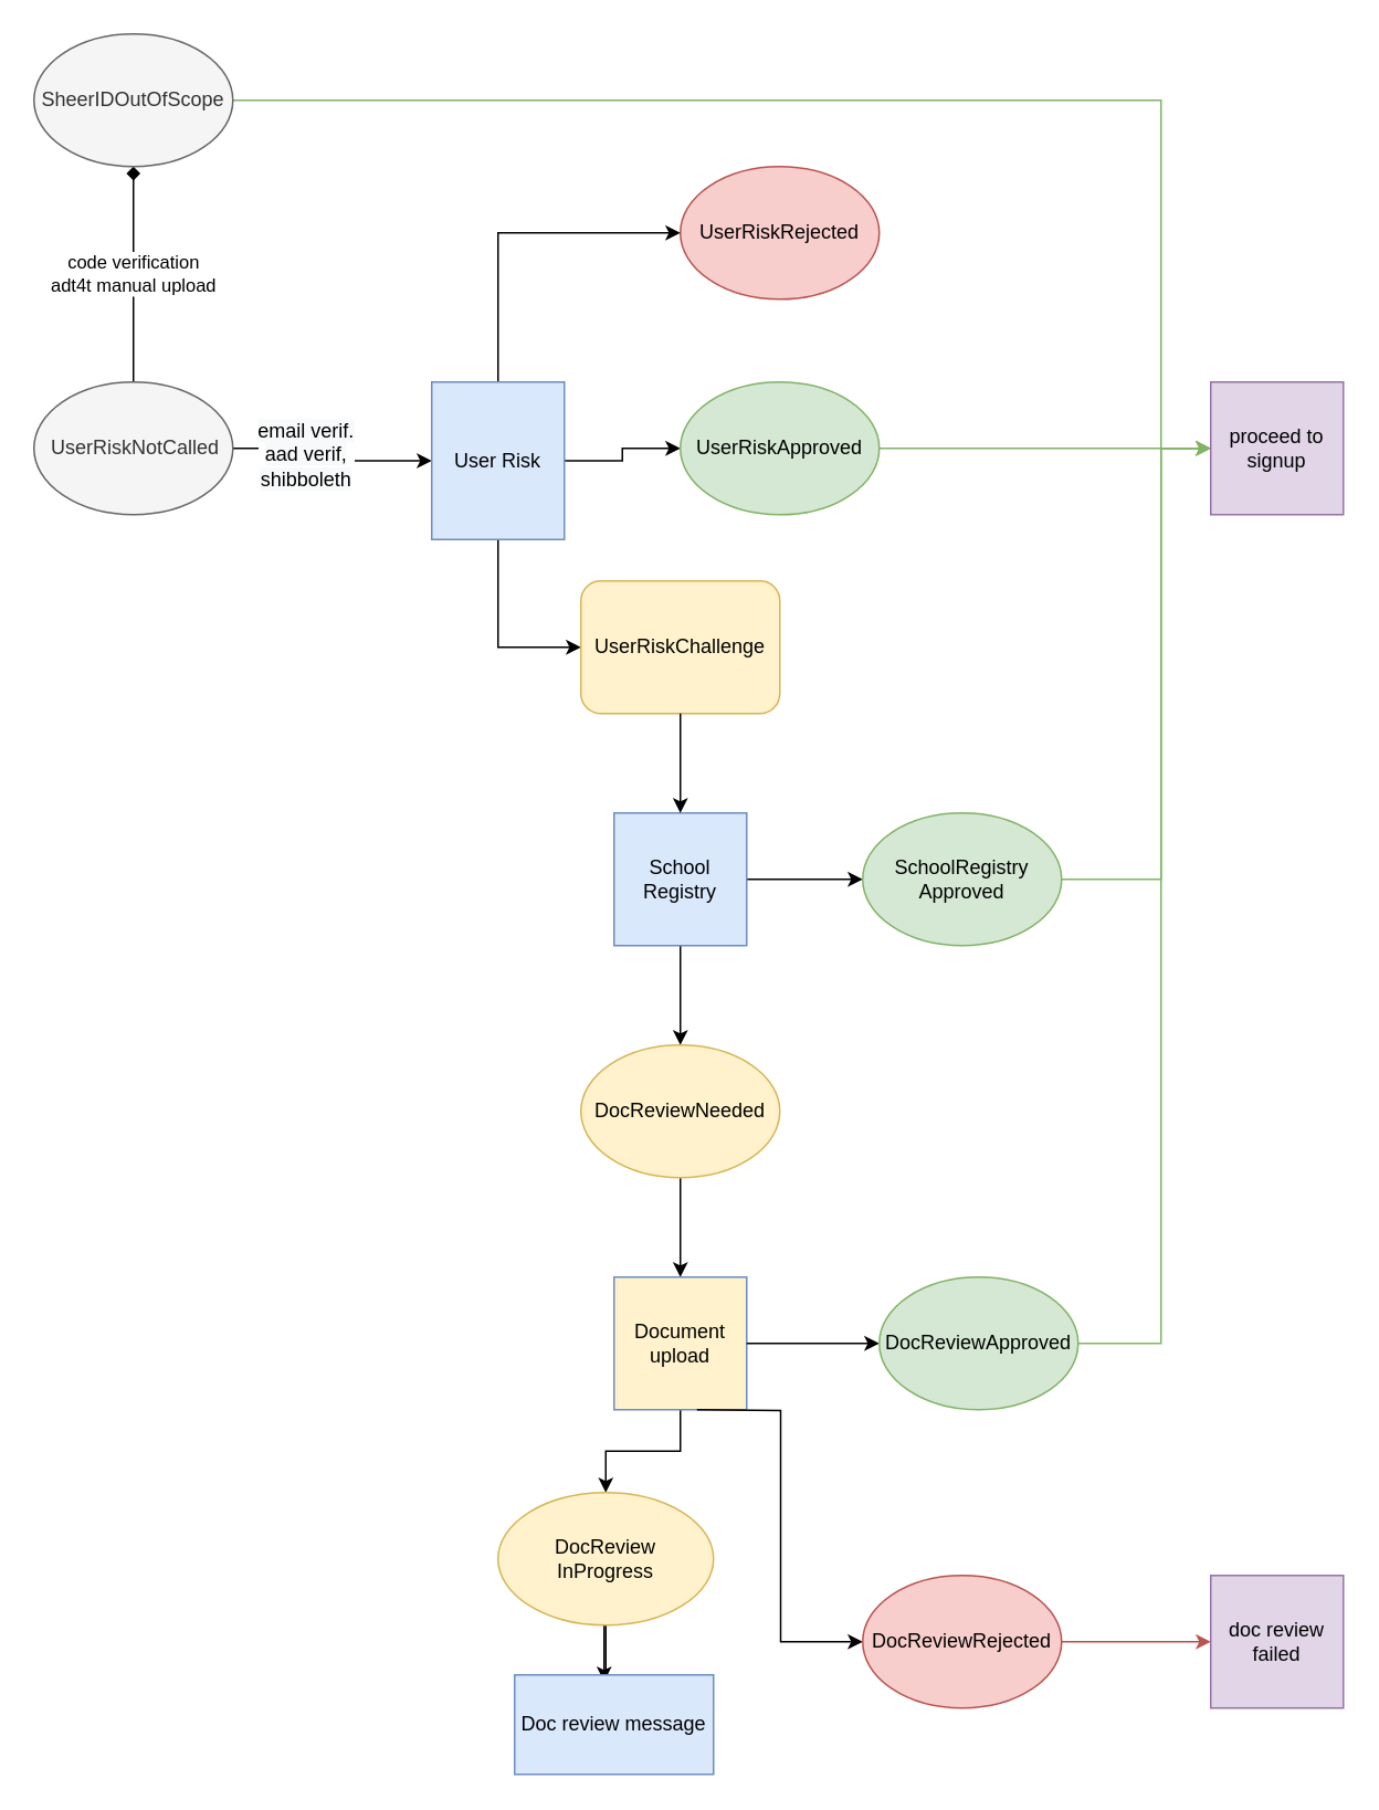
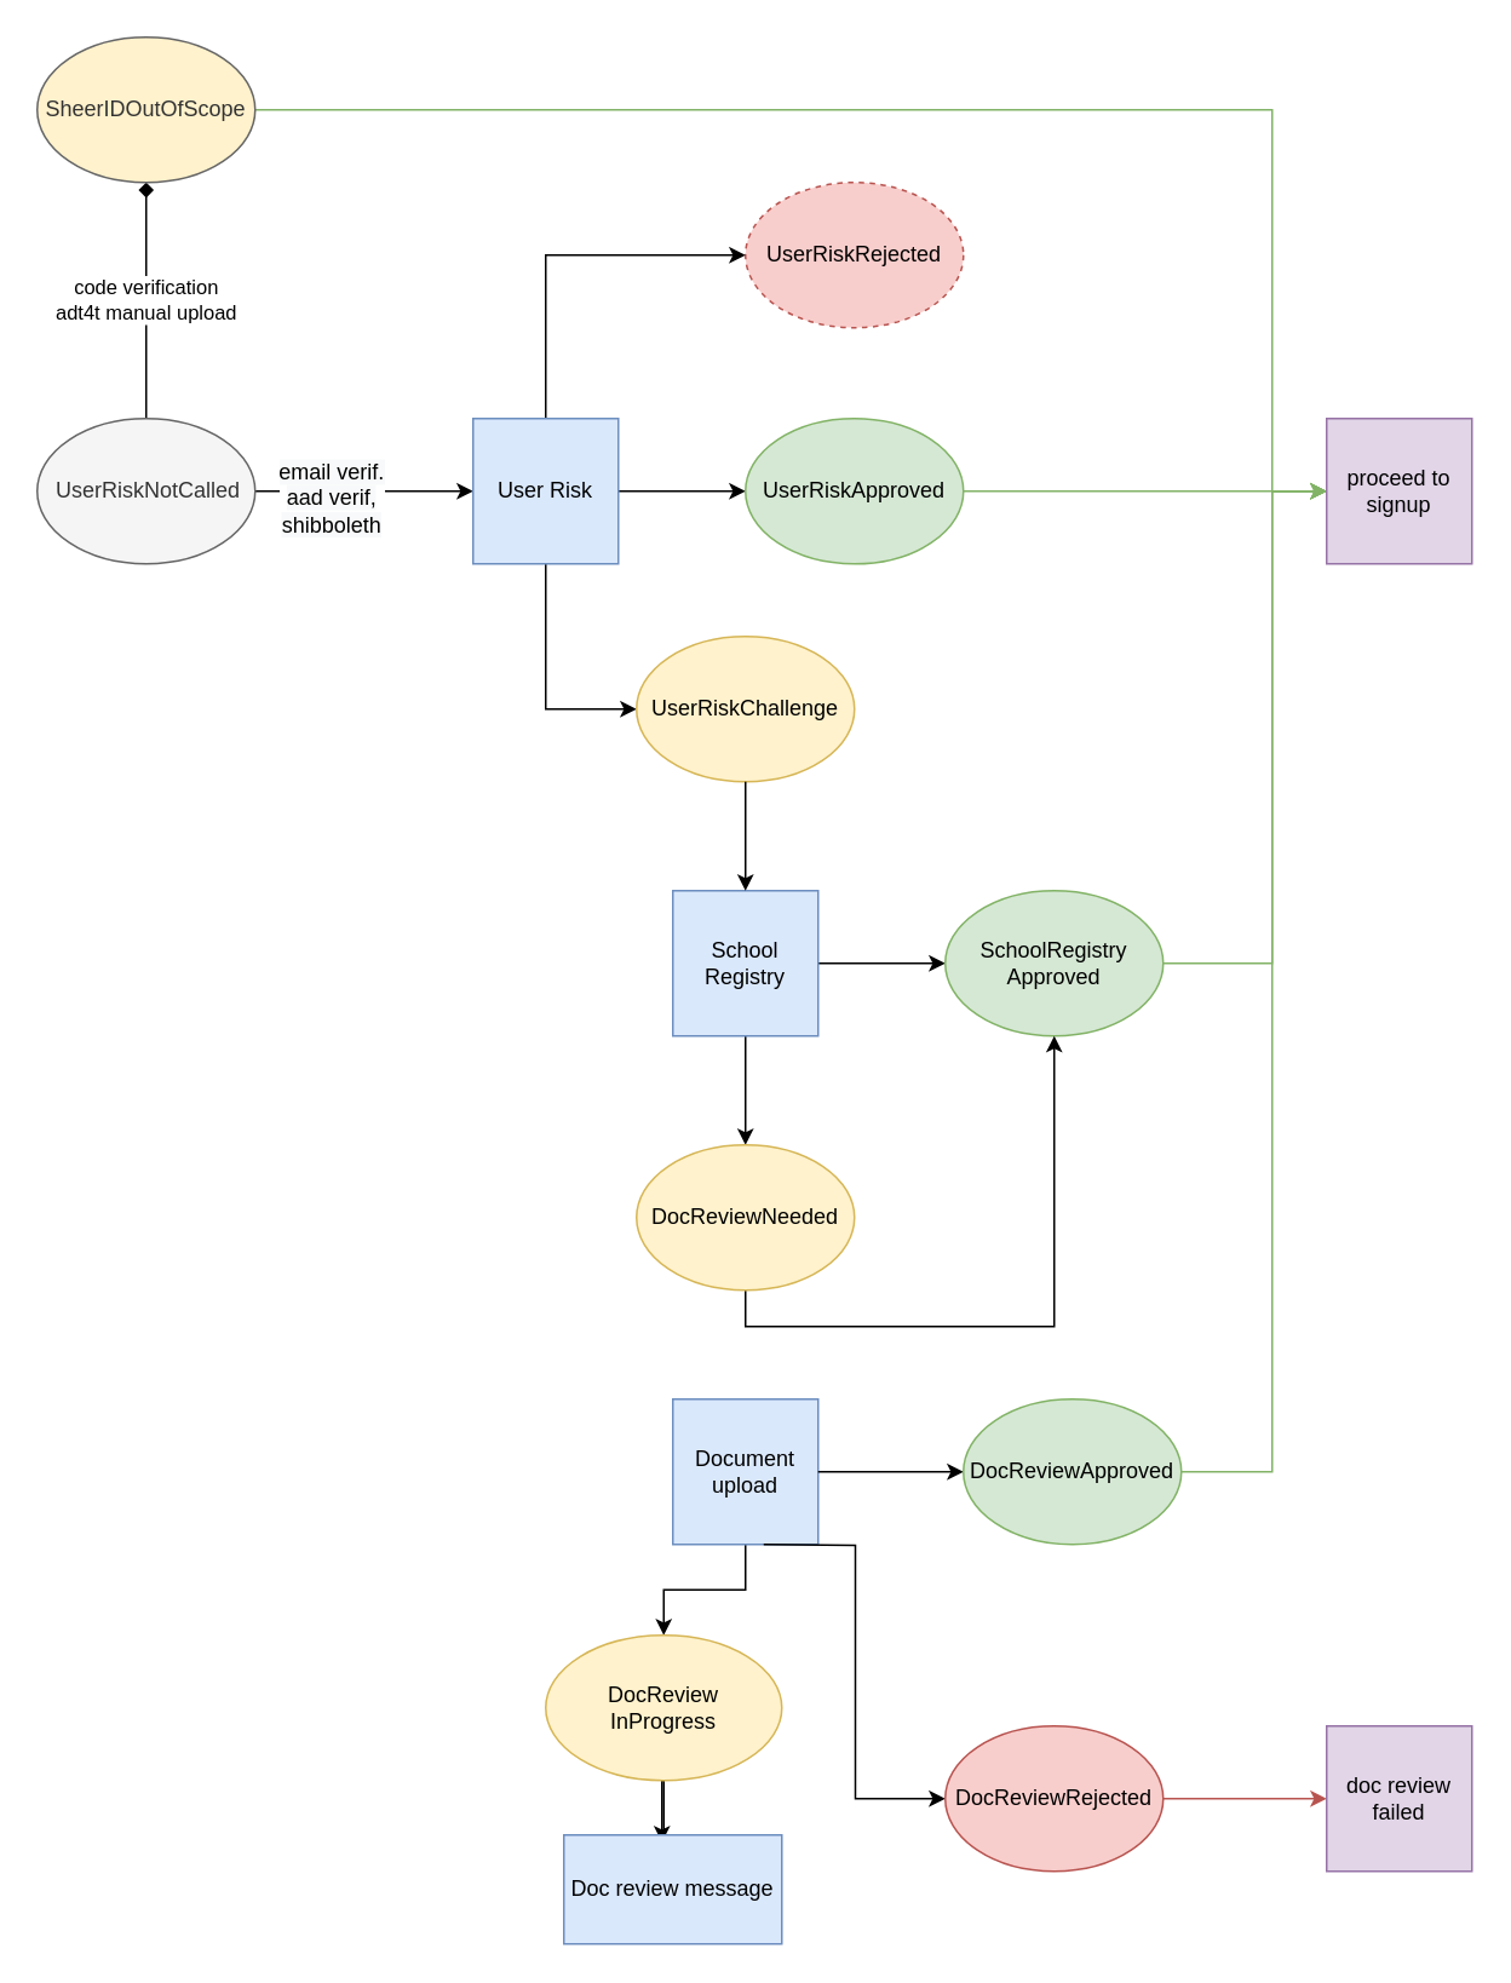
- <mxCell id="7" value="SheerIDOutOfScope&lt;br&gt;" style="ellipse;whiteSpace=wrap;html=1;fillColor=#f5f5f5;strokeColor=#666666;fontColor=#333333;" parent="1" vertex="1"><mxGeometry x="20" y="20" width="120" height="80" as="geometry" /></mxCell>
+ <mxCell id="7" value="SheerIDOutOfScope&lt;br&gt;" style="ellipse;whiteSpace=wrap;html=1;fillColor=#fff2cc;strokeColor=#666666;fontColor=#333333;" parent="1" vertex="1"><mxGeometry x="20" y="20" width="120" height="80" as="geometry" /></mxCell>
- <mxCell id="8" value="UserRiskRejected" style="ellipse;whiteSpace=wrap;html=1;fillColor=#f8cecc;strokeColor=#b85450;" parent="1" vertex="1"><mxGeometry x="410" y="100" width="120" height="80" as="geometry" /></mxCell>
+ <mxCell id="8" value="UserRiskRejected" style="ellipse;whiteSpace=wrap;html=1;fillColor=#f8cecc;strokeColor=#b85450;dashed=1;" parent="1" vertex="1"><mxGeometry x="410" y="100" width="120" height="80" as="geometry" /></mxCell>
- <mxCell id="12" value="User Risk" style="whiteSpace=wrap;html=1;aspect=fixed;fillColor=#dae8fc;strokeColor=#6c8ebf;" parent="1" vertex="1"><mxGeometry x="260" y="230" width="80" height="95" as="geometry" /></mxCell>
+ <mxCell id="12" value="User Risk" style="whiteSpace=wrap;html=1;aspect=fixed;fillColor=#dae8fc;strokeColor=#6c8ebf;" parent="1" vertex="1"><mxGeometry x="260" y="230" width="80" height="80" as="geometry" /></mxCell>
- <mxCell id="15" value="UserRiskChallenge" style="whiteSpace=wrap;html=1;fillColor=#fff2cc;strokeColor=#d6b656;rounded=1;" parent="1" vertex="1"><mxGeometry x="350" y="350" width="120" height="80" as="geometry" /></mxCell>
+ <mxCell id="15" value="UserRiskChallenge" style="ellipse;whiteSpace=wrap;html=1;fillColor=#fff2cc;strokeColor=#d6b656;" parent="1" vertex="1"><mxGeometry x="350" y="350" width="120" height="80" as="geometry" /></mxCell>
- <mxCell id="22" style="edgeStyle=orthogonalEdgeStyle;rounded=0;orthogonalLoop=1;jettySize=auto;html=1;exitX=0.5;exitY=1;exitDx=0;exitDy=0;entryX=0.5;entryY=0;entryDx=0;entryDy=0;" parent="1" source="23" target="25" edge="1"><mxGeometry relative="1" as="geometry" /></mxCell>
+ <mxCell id="22" style="edgeStyle=orthogonalEdgeStyle;rounded=0;orthogonalLoop=1;jettySize=auto;html=1;exitX=0.5;exitY=1;exitDx=0;exitDy=0;" parent="1" source="23" target="21" edge="1"><mxGeometry relative="1" as="geometry" /></mxCell>
- <mxCell id="25" value="Document upload" style="whiteSpace=wrap;html=1;aspect=fixed;fillColor=#fff2cc;strokeColor=#6c8ebf;" parent="1" vertex="1"><mxGeometry x="370" y="770" width="80" height="80" as="geometry" /></mxCell>
+ <mxCell id="25" value="Document upload" style="whiteSpace=wrap;html=1;aspect=fixed;fillColor=#dae8fc;strokeColor=#6c8ebf;" parent="1" vertex="1"><mxGeometry x="370" y="770" width="80" height="80" as="geometry" /></mxCell>
